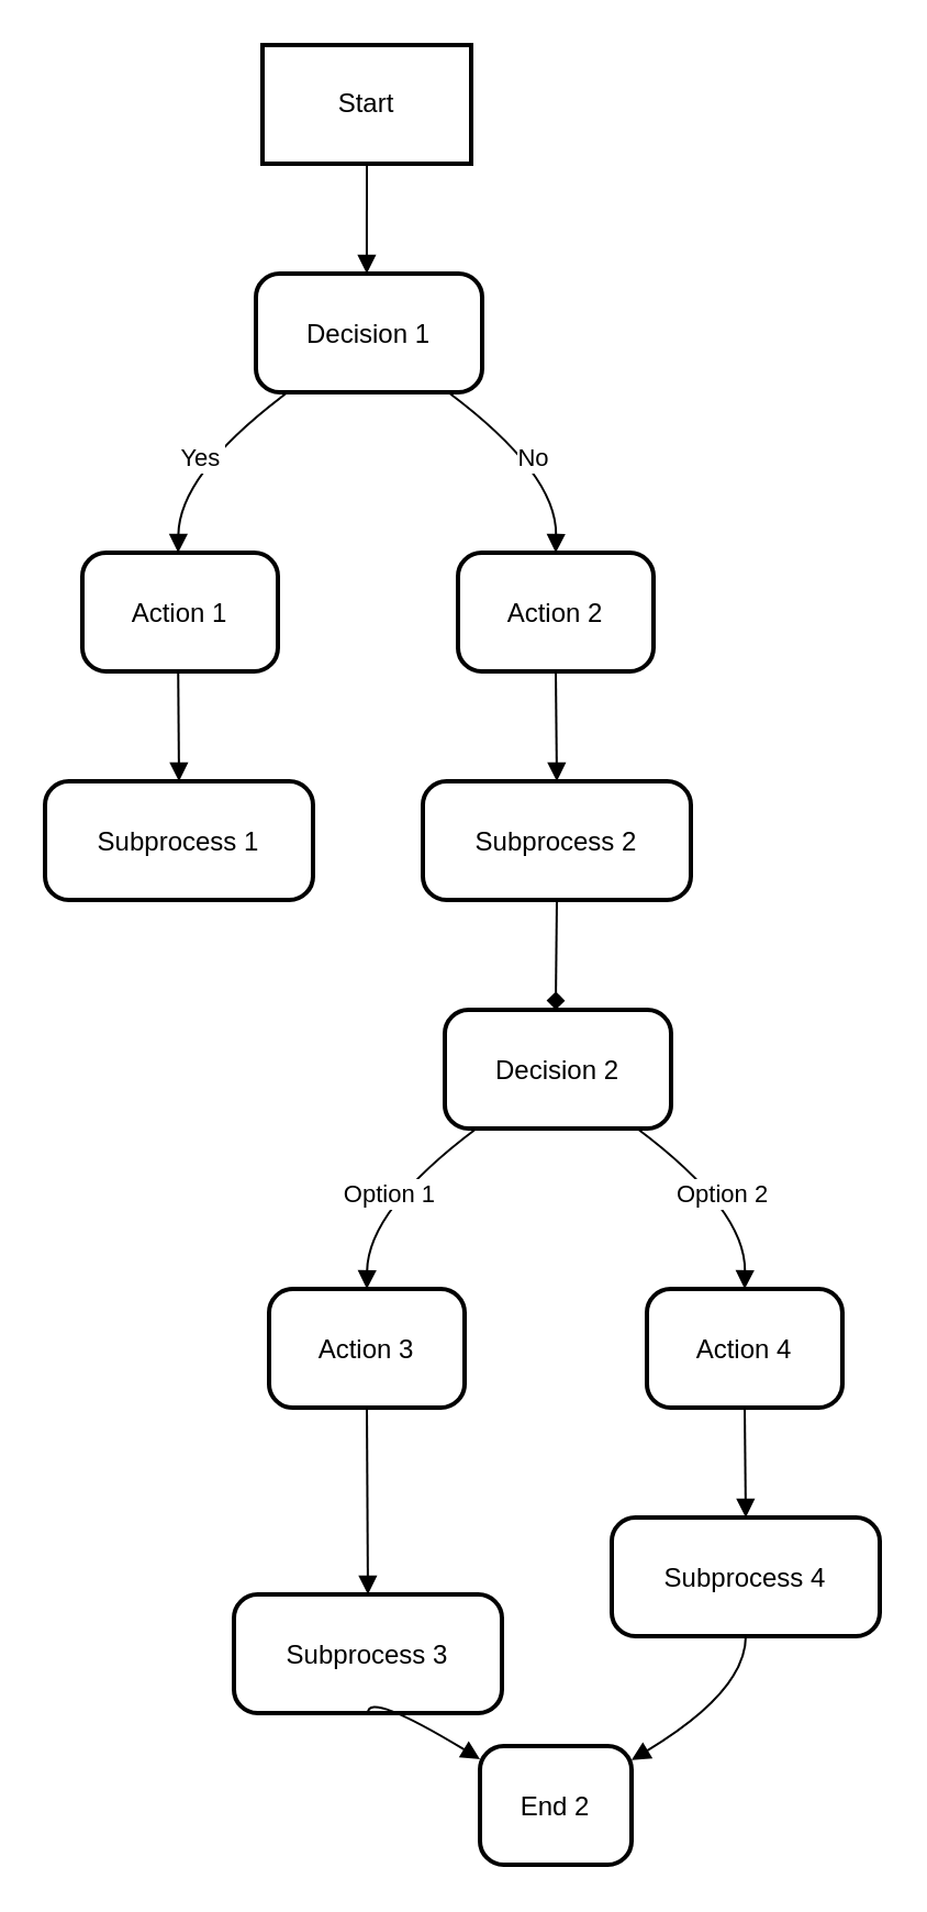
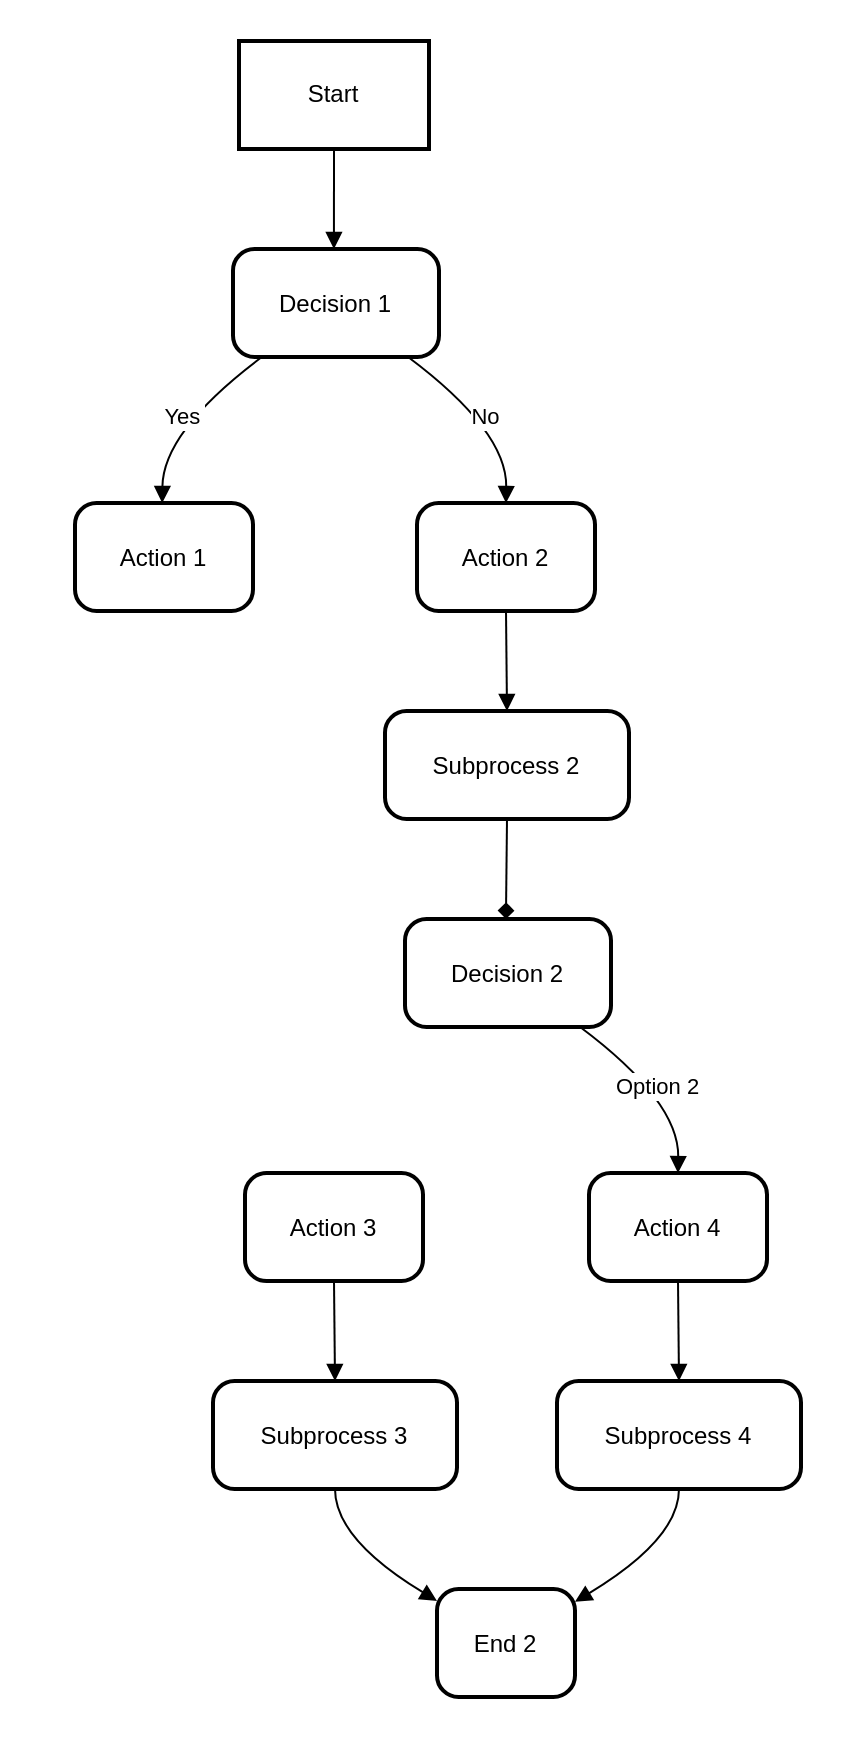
- <mxCell id="17" value="" style="curved=1;startArrow=none;endArrow=block;exitX=0.49;exitY=1;entryX=0.5;entryY=0;" edge="1" parent="1" source="4" target="6"><mxGeometry relative="1" as="geometry"><Array as="points" /></mxGeometry></mxCell>
- <mxCell id="6" value="Subprocess 1" style="rounded=1;arcSize=20;strokeWidth=2" vertex="1" parent="1"><mxGeometry x="20" y="355" width="122" height="54" as="geometry" /></mxCell>
- <mxCell id="20" value="Option 1" style="curved=1;startArrow=none;endArrow=block;exitX=0.14;exitY=1;entryX=0.5;entryY=0;" edge="1" parent="1" source="8" target="9"><mxGeometry relative="1" as="geometry"><Array as="points"><mxPoint x="167" y="550" /></Array></mxGeometry></mxCell>
- <mxCell id="11" value="Subprocess 3" style="rounded=1;arcSize=20;strokeWidth=2" vertex="1" parent="1"><mxGeometry x="106" y="725" width="122" height="54" as="geometry" /></mxCell>
+ <mxCell id="11" value="Subprocess 3" style="rounded=1;arcSize=20;strokeWidth=2" vertex="1" parent="1"><mxGeometry x="106" y="690" width="122" height="54" as="geometry" /></mxCell>
